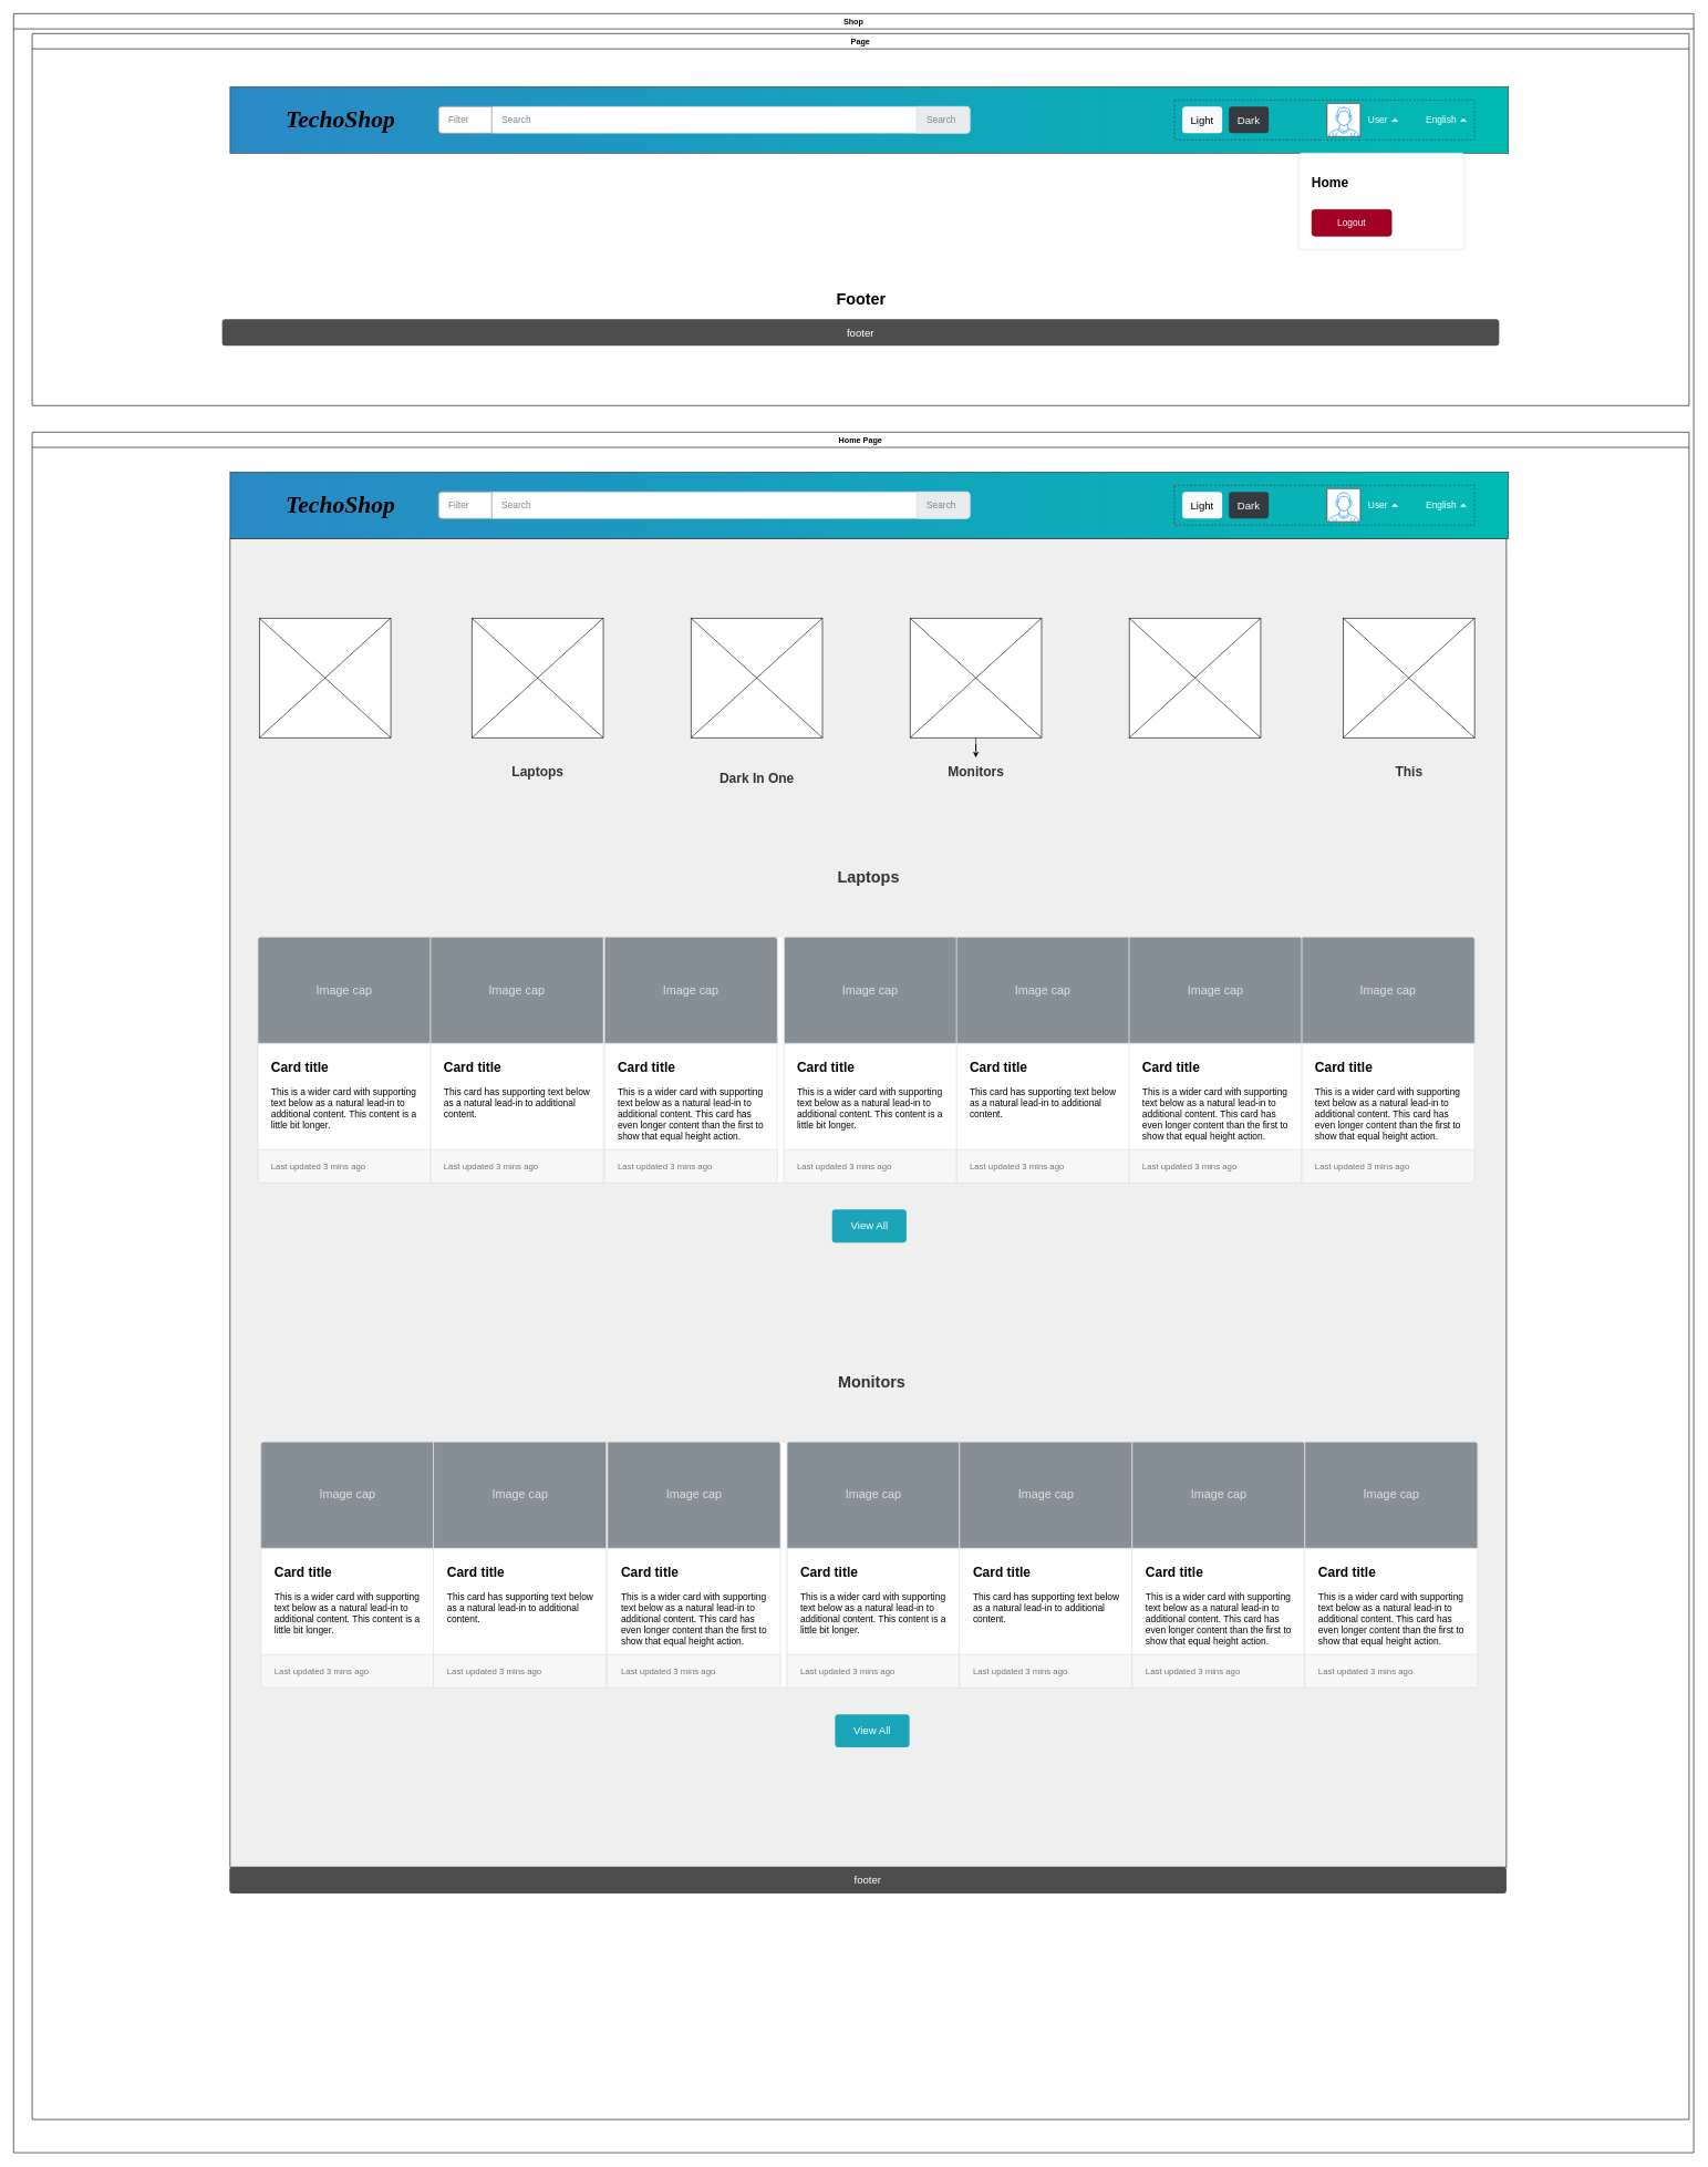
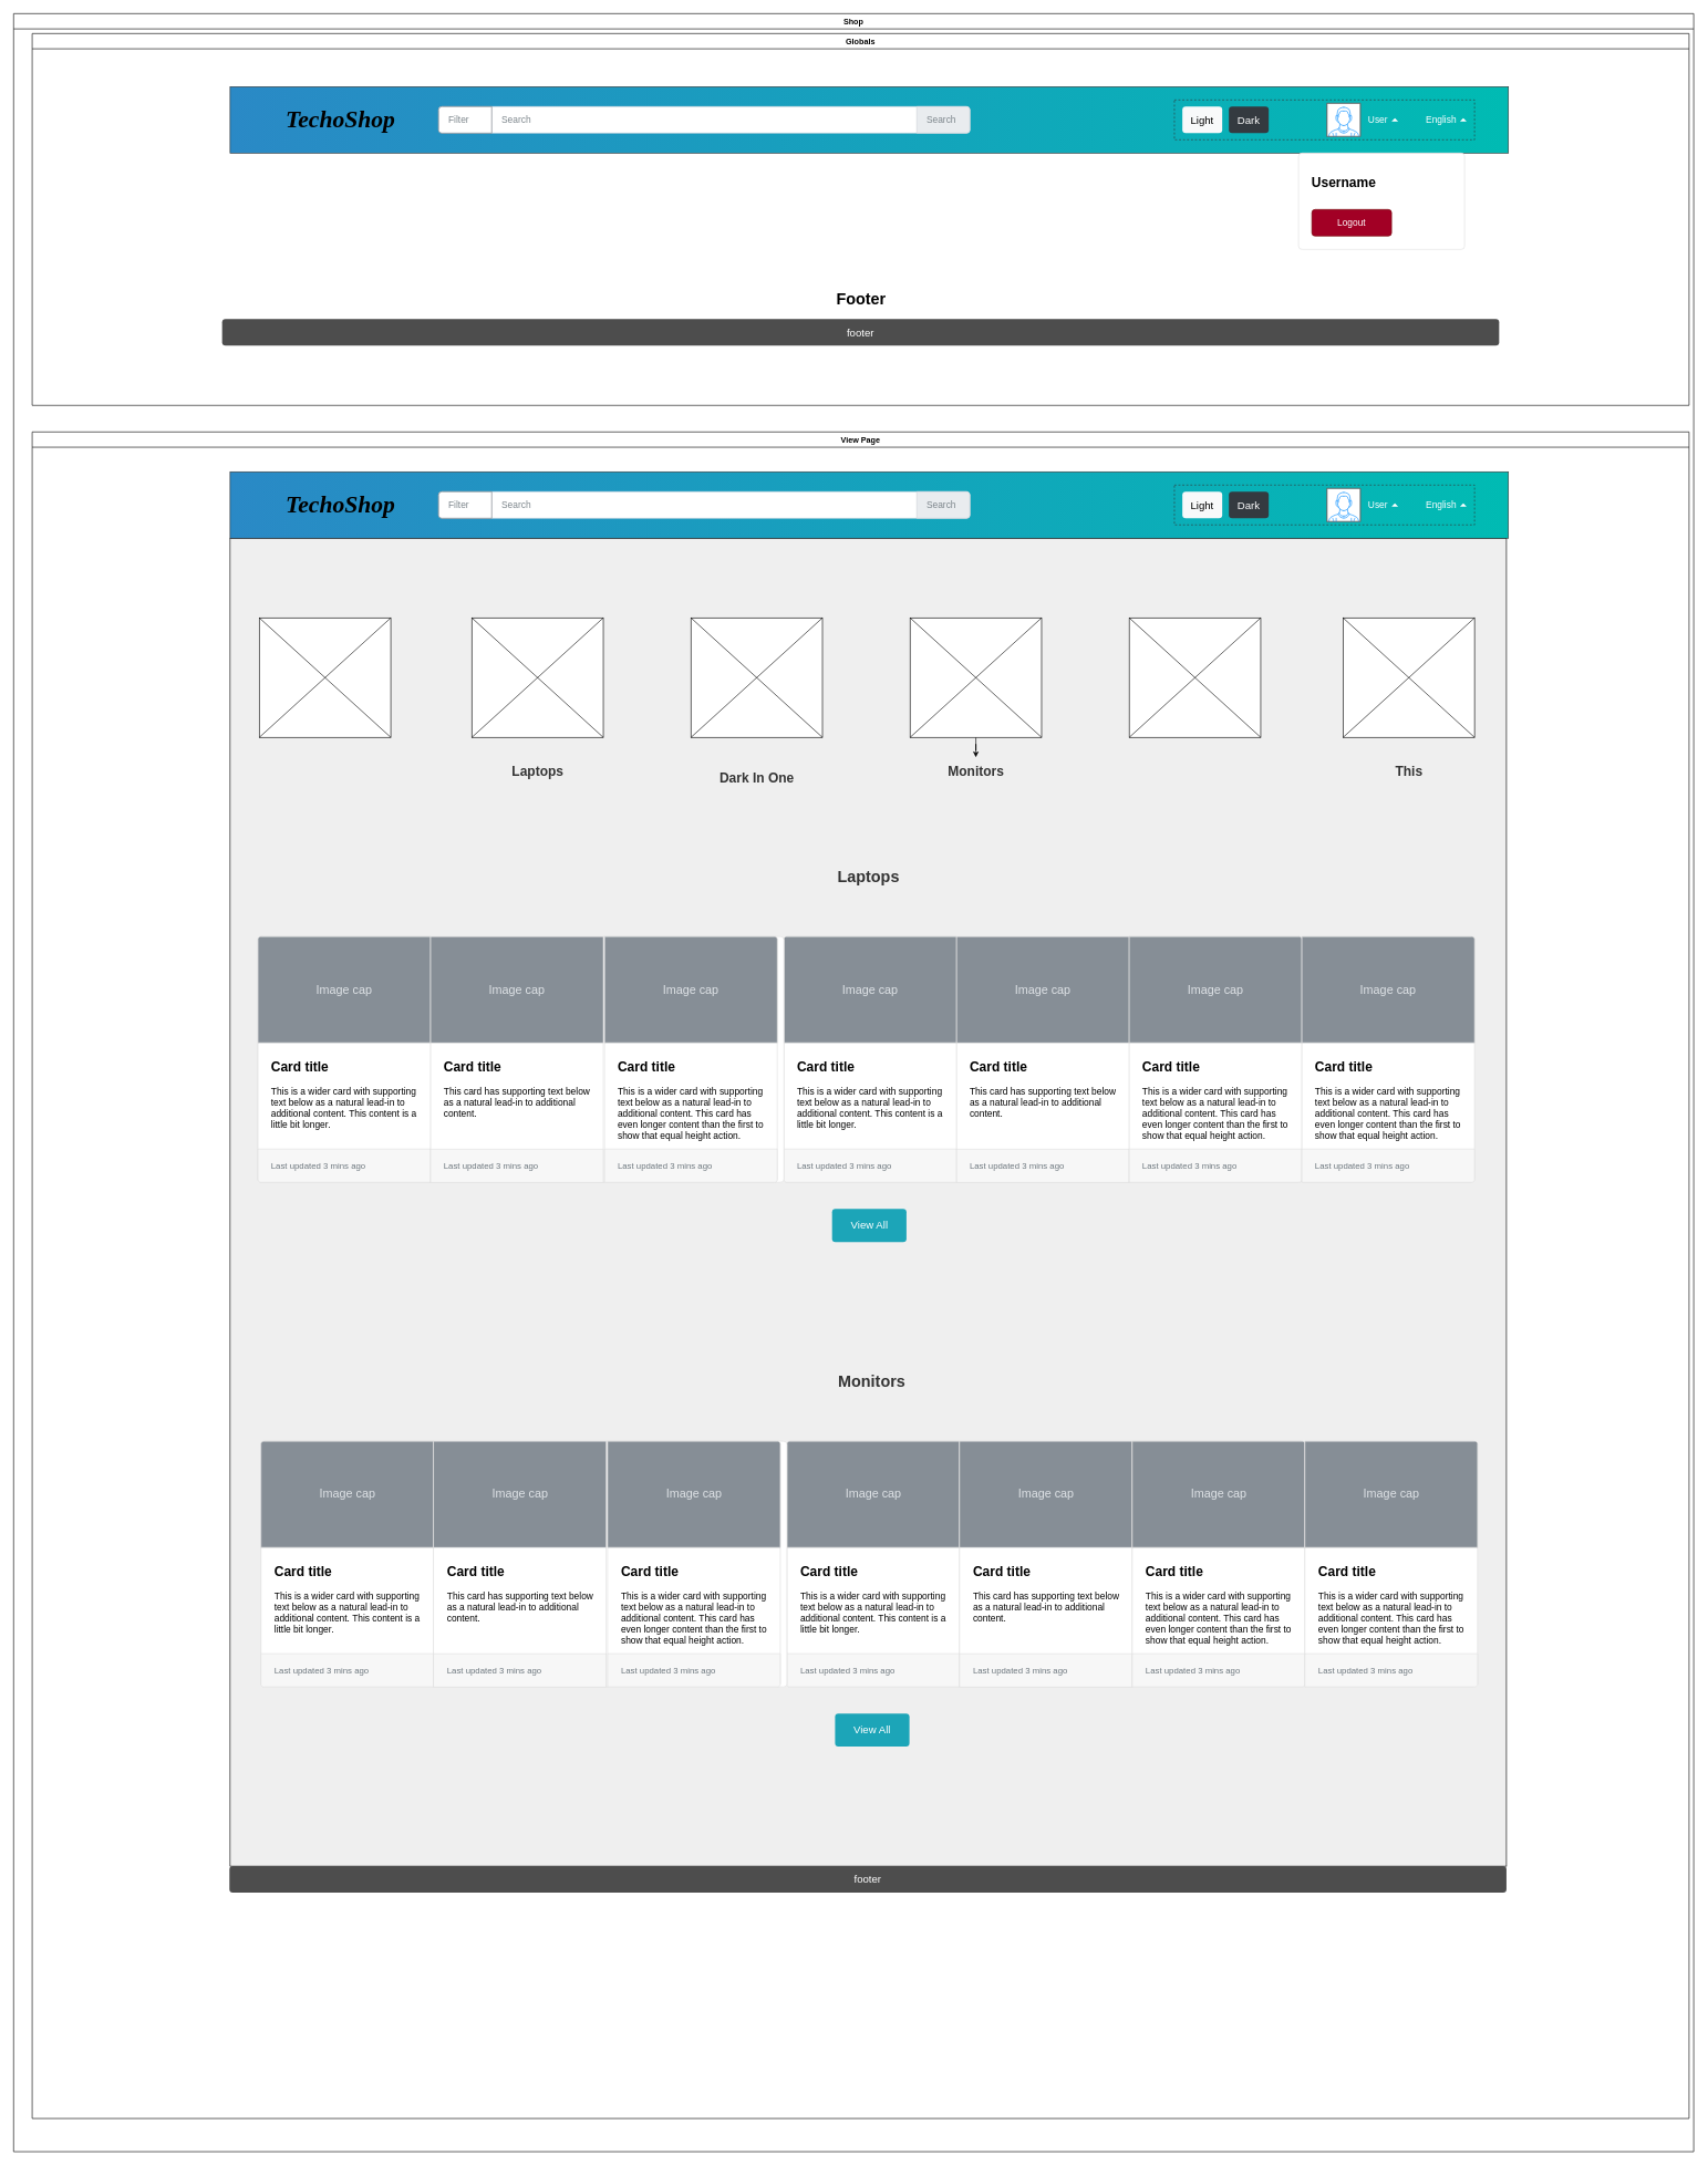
- <mxCell id="3" value="Page" style="swimlane;whiteSpace=wrap;html=1;" parent="2" vertex="1"><mxGeometry x="28" y="30" width="2495" height="560" as="geometry" /></mxCell>
+ <mxCell id="3" value="Globals" style="swimlane;whiteSpace=wrap;html=1;" parent="2" vertex="1"><mxGeometry x="28" y="30" width="2495" height="560" as="geometry" /></mxCell>
- <mxCell id="14" value="&lt;h4&gt;&lt;b&gt;&lt;font style=&quot;font-size: 20px&quot;&gt;Home&lt;/font&gt;&lt;/b&gt;&lt;/h4&gt;" style="html=1;shadow=0;dashed=0;shape=mxgraph.bootstrap.rrect;rSize=5;strokeColor=#DFDFDF;html=1;whiteSpace=wrap;fillColor=#ffffff;fontColor=#000000;verticalAlign=bottom;align=left;spacing=20;spacingBottom=50;fontSize=14;fontFamily=Helvetica;" vertex="1" parent="3"><mxGeometry x="1907" y="180" width="250" height="145" as="geometry" /></mxCell>
+ <mxCell id="14" value="&lt;h4&gt;&lt;b&gt;&lt;font style=&quot;font-size: 20px&quot;&gt;Username&lt;/font&gt;&lt;/b&gt;&lt;/h4&gt;" style="html=1;shadow=0;dashed=0;shape=mxgraph.bootstrap.rrect;rSize=5;strokeColor=#DFDFDF;html=1;whiteSpace=wrap;fillColor=#ffffff;fontColor=#000000;verticalAlign=bottom;align=left;spacing=20;spacingBottom=50;fontSize=14;fontFamily=Helvetica;" vertex="1" parent="3"><mxGeometry x="1907" y="180" width="250" height="145" as="geometry" /></mxCell>
- <mxCell id="21" value="Home Page" style="swimlane;whiteSpace=wrap;html=1;" vertex="1" parent="2"><mxGeometry x="28" y="630" width="2495" height="2540" as="geometry" /></mxCell>
+ <mxCell id="21" value="View Page" style="swimlane;whiteSpace=wrap;html=1;" vertex="1" parent="2"><mxGeometry x="28" y="630" width="2495" height="2540" as="geometry" /></mxCell>
